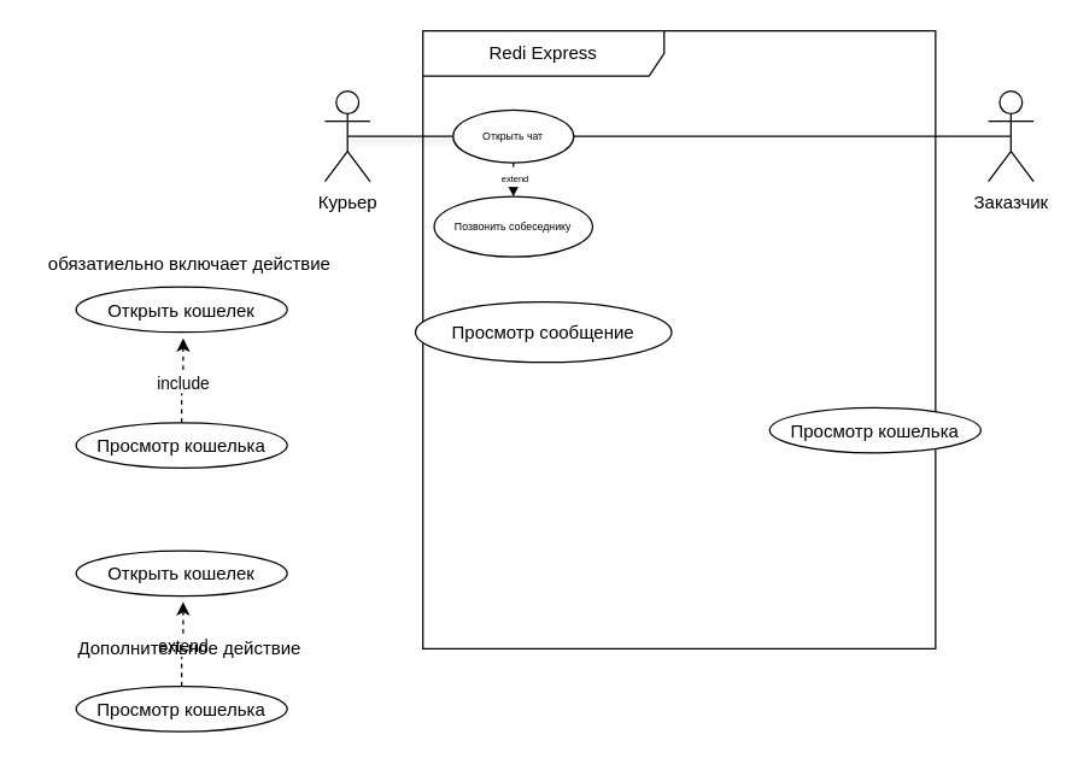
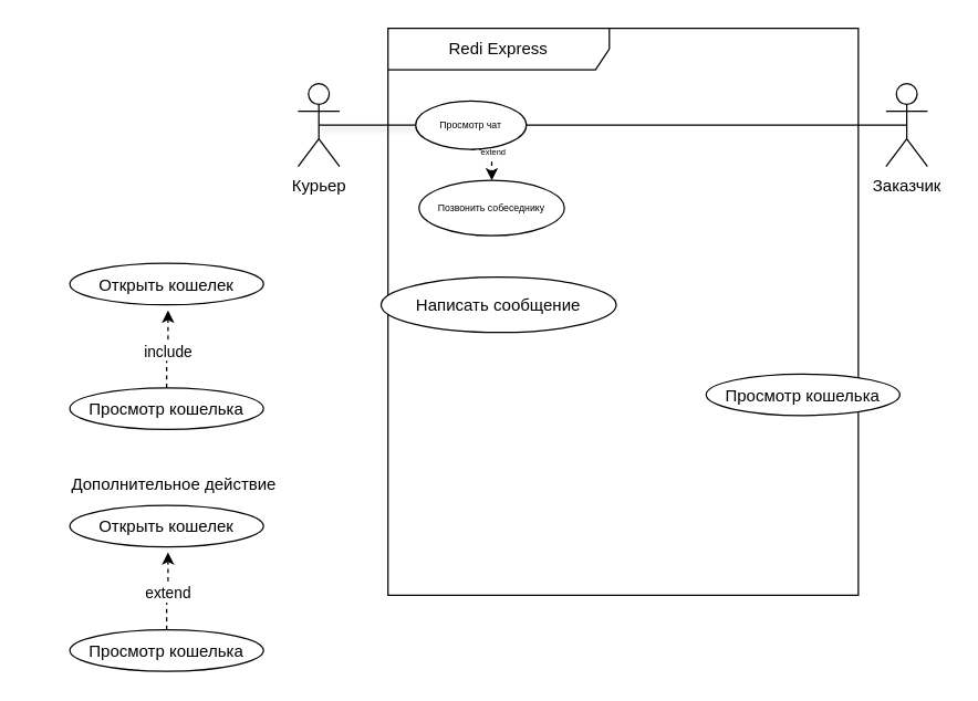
- <mxCell id="5" value="Открыть чат" style="ellipse;fontSize=7;" vertex="1" parent="2"><mxGeometry x="20" y="52.5" width="80" height="35" as="geometry" /></mxCell>
+ <mxCell id="5" value="Просмотр чат" style="ellipse;fontSize=7;" vertex="1" parent="2"><mxGeometry x="20" y="52.5" width="80" height="35" as="geometry" /></mxCell>
- <mxCell id="10" value="Заказчик" style="shape=umlActor;verticalLabelPosition=bottom;verticalAlign=top;html=1;outlineConnect=0;" vertex="1" parent="1"><mxGeometry x="655" y="60" width="30" height="60" as="geometry" /></mxCell>
+ <mxCell id="10" value="Заказчик" style="shape=umlActor;verticalLabelPosition=bottom;verticalAlign=top;html=1;outlineConnect=0;" vertex="1" parent="1"><mxGeometry x="640" y="60" width="30" height="60" as="geometry" /></mxCell>
- <mxCell id="7" value="Позвонить собеседнику" style="ellipse;fontSize=7;" vertex="1" parent="2"><mxGeometry x="7.5" y="110" width="105" height="40" as="geometry" /></mxCell>
+ <mxCell id="7" value="Позвонить собеседнику" style="ellipse;fontSize=7;" vertex="1" parent="2"><mxGeometry x="22.5" y="110" width="105" height="40" as="geometry" /></mxCell>
- <mxCell id="17" value="обязатиельно включает действие" style="text;html=1;align=center;verticalAlign=middle;resizable=0;points=[];autosize=1;strokeColor=none;fillColor=none;" vertex="1" parent="1"><mxGeometry y="160" width="210" height="30" as="geometry" x="20" /></mxCell>
- <mxCell id="8" value="Просмотр сообщение" style="ellipse;" vertex="1" parent="2"><mxGeometry x="-5" y="180" width="170" height="40" as="geometry" /></mxCell>
+ <mxCell id="8" value="Написать сообщение" style="ellipse;" vertex="1" parent="2"><mxGeometry x="-5" y="180" width="170" height="40" as="geometry" /></mxCell>
- <mxCell id="22" value="Дополнительное действие" style="text;html=1;align=center;verticalAlign=middle;resizable=0;points=[];autosize=1;strokeColor=none;fillColor=none;" vertex="1" parent="1"><mxGeometry x="40" y="415" width="170" height="30" as="geometry" /></mxCell>
+ <mxCell id="22" value="Дополнительное действие" style="text;html=1;align=center;verticalAlign=middle;resizable=0;points=[];autosize=1;strokeColor=none;fillColor=none;" vertex="1" parent="1"><mxGeometry x="40" y="335" width="170" height="30" as="geometry" /></mxCell>
